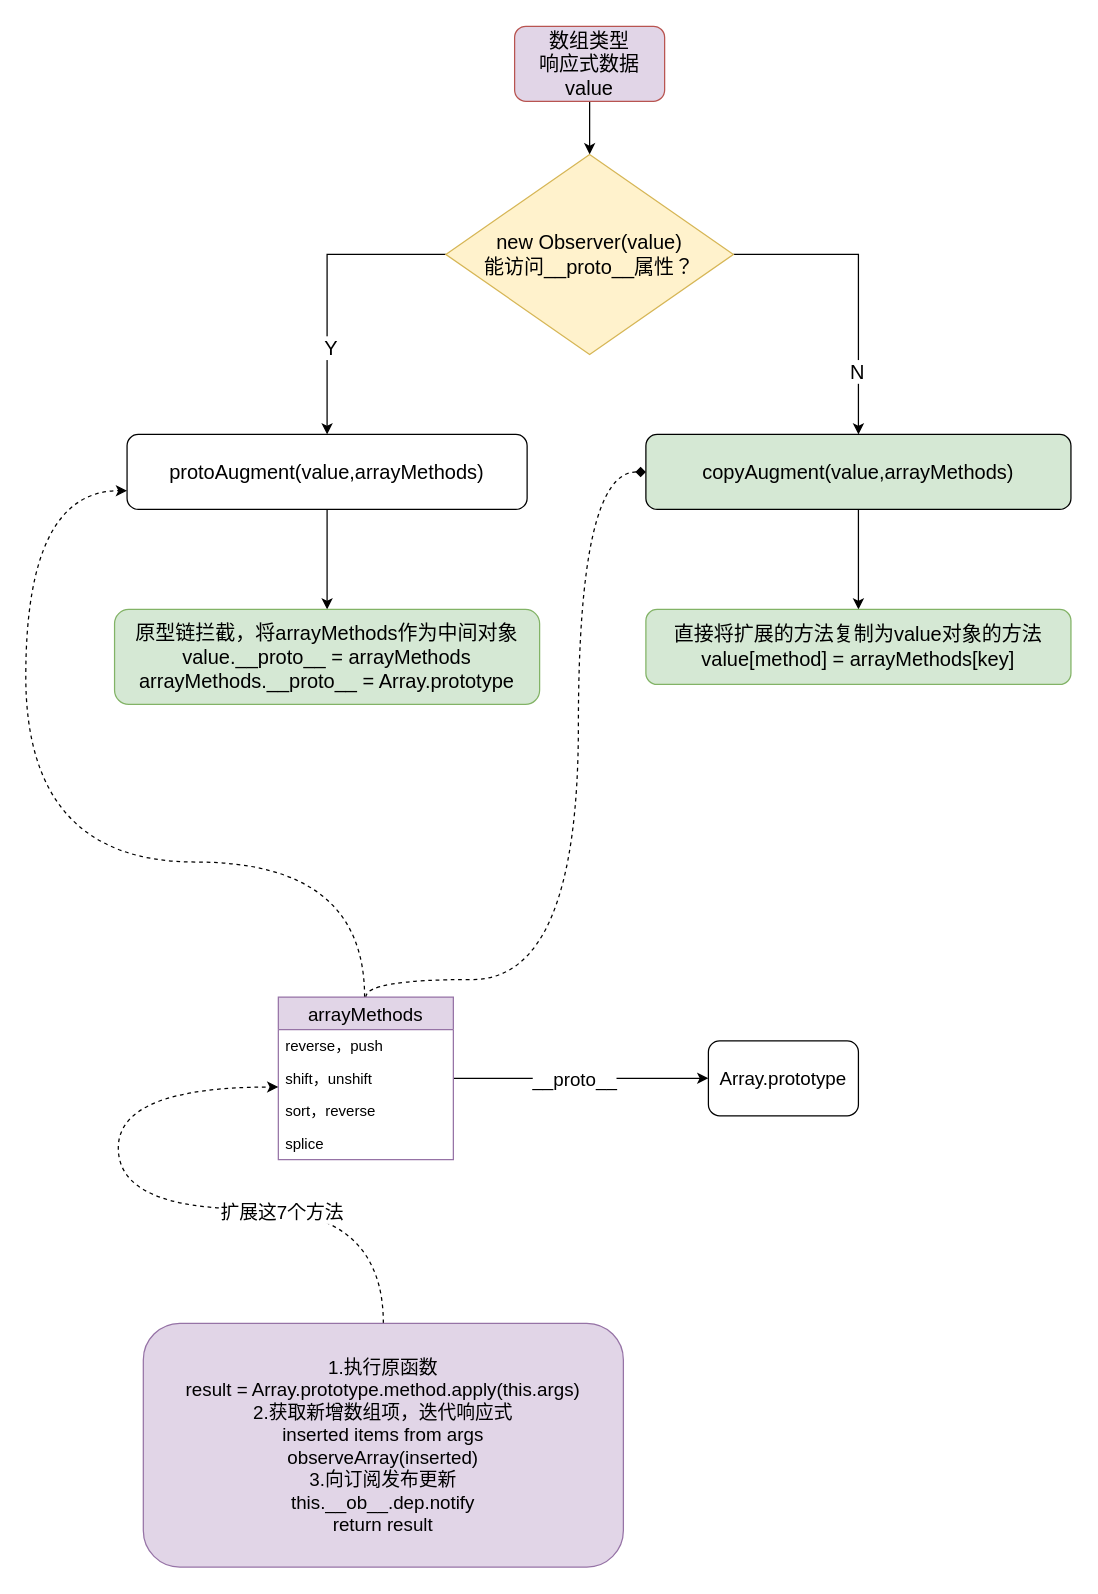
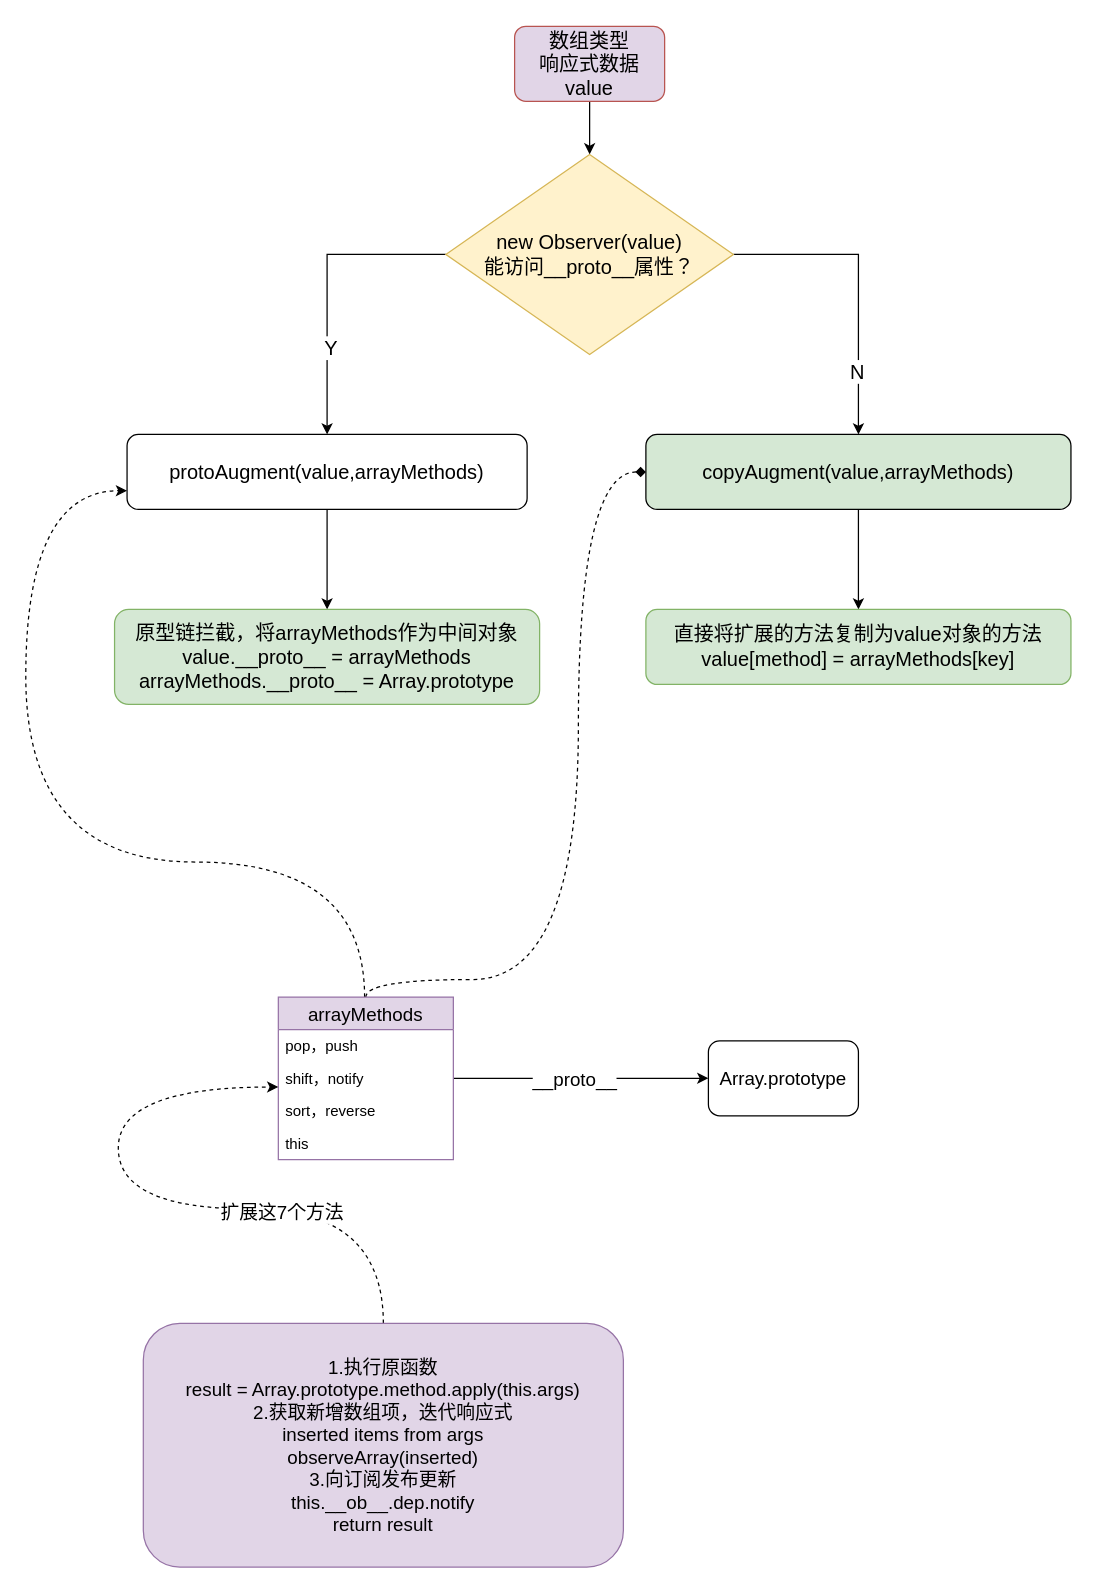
- <mxCell id="20" value="reverse，push" style="text;strokeColor=none;fillColor=none;align=left;verticalAlign=top;spacingLeft=4;spacingRight=4;overflow=hidden;rotatable=0;points=[[0,0.5],[1,0.5]];portConstraint=eastwest;" parent="19" vertex="1"><mxGeometry y="26" width="140" height="26" as="geometry" /></mxCell>
+ <mxCell id="20" value="pop，push" style="text;strokeColor=none;fillColor=none;align=left;verticalAlign=top;spacingLeft=4;spacingRight=4;overflow=hidden;rotatable=0;points=[[0,0.5],[1,0.5]];portConstraint=eastwest;" parent="19" vertex="1"><mxGeometry y="26" width="140" height="26" as="geometry" /></mxCell>
- <mxCell id="21" value="shift，unshift" style="text;strokeColor=none;fillColor=none;align=left;verticalAlign=top;spacingLeft=4;spacingRight=4;overflow=hidden;rotatable=0;points=[[0,0.5],[1,0.5]];portConstraint=eastwest;" parent="19" vertex="1"><mxGeometry y="52" width="140" height="26" as="geometry" /></mxCell>
+ <mxCell id="21" value="shift，notify" style="text;strokeColor=none;fillColor=none;align=left;verticalAlign=top;spacingLeft=4;spacingRight=4;overflow=hidden;rotatable=0;points=[[0,0.5],[1,0.5]];portConstraint=eastwest;" parent="19" vertex="1"><mxGeometry y="52" width="140" height="26" as="geometry" /></mxCell>
- <mxCell id="23" value="splice" style="text;strokeColor=none;fillColor=none;align=left;verticalAlign=top;spacingLeft=4;spacingRight=4;overflow=hidden;rotatable=0;points=[[0,0.5],[1,0.5]];portConstraint=eastwest;" parent="19" vertex="1"><mxGeometry y="104" width="140" height="26" as="geometry" /></mxCell>
+ <mxCell id="23" value="this" style="text;strokeColor=none;fillColor=none;align=left;verticalAlign=top;spacingLeft=4;spacingRight=4;overflow=hidden;rotatable=0;points=[[0,0.5],[1,0.5]];portConstraint=eastwest;" parent="19" vertex="1"><mxGeometry y="104" width="140" height="26" as="geometry" /></mxCell>
